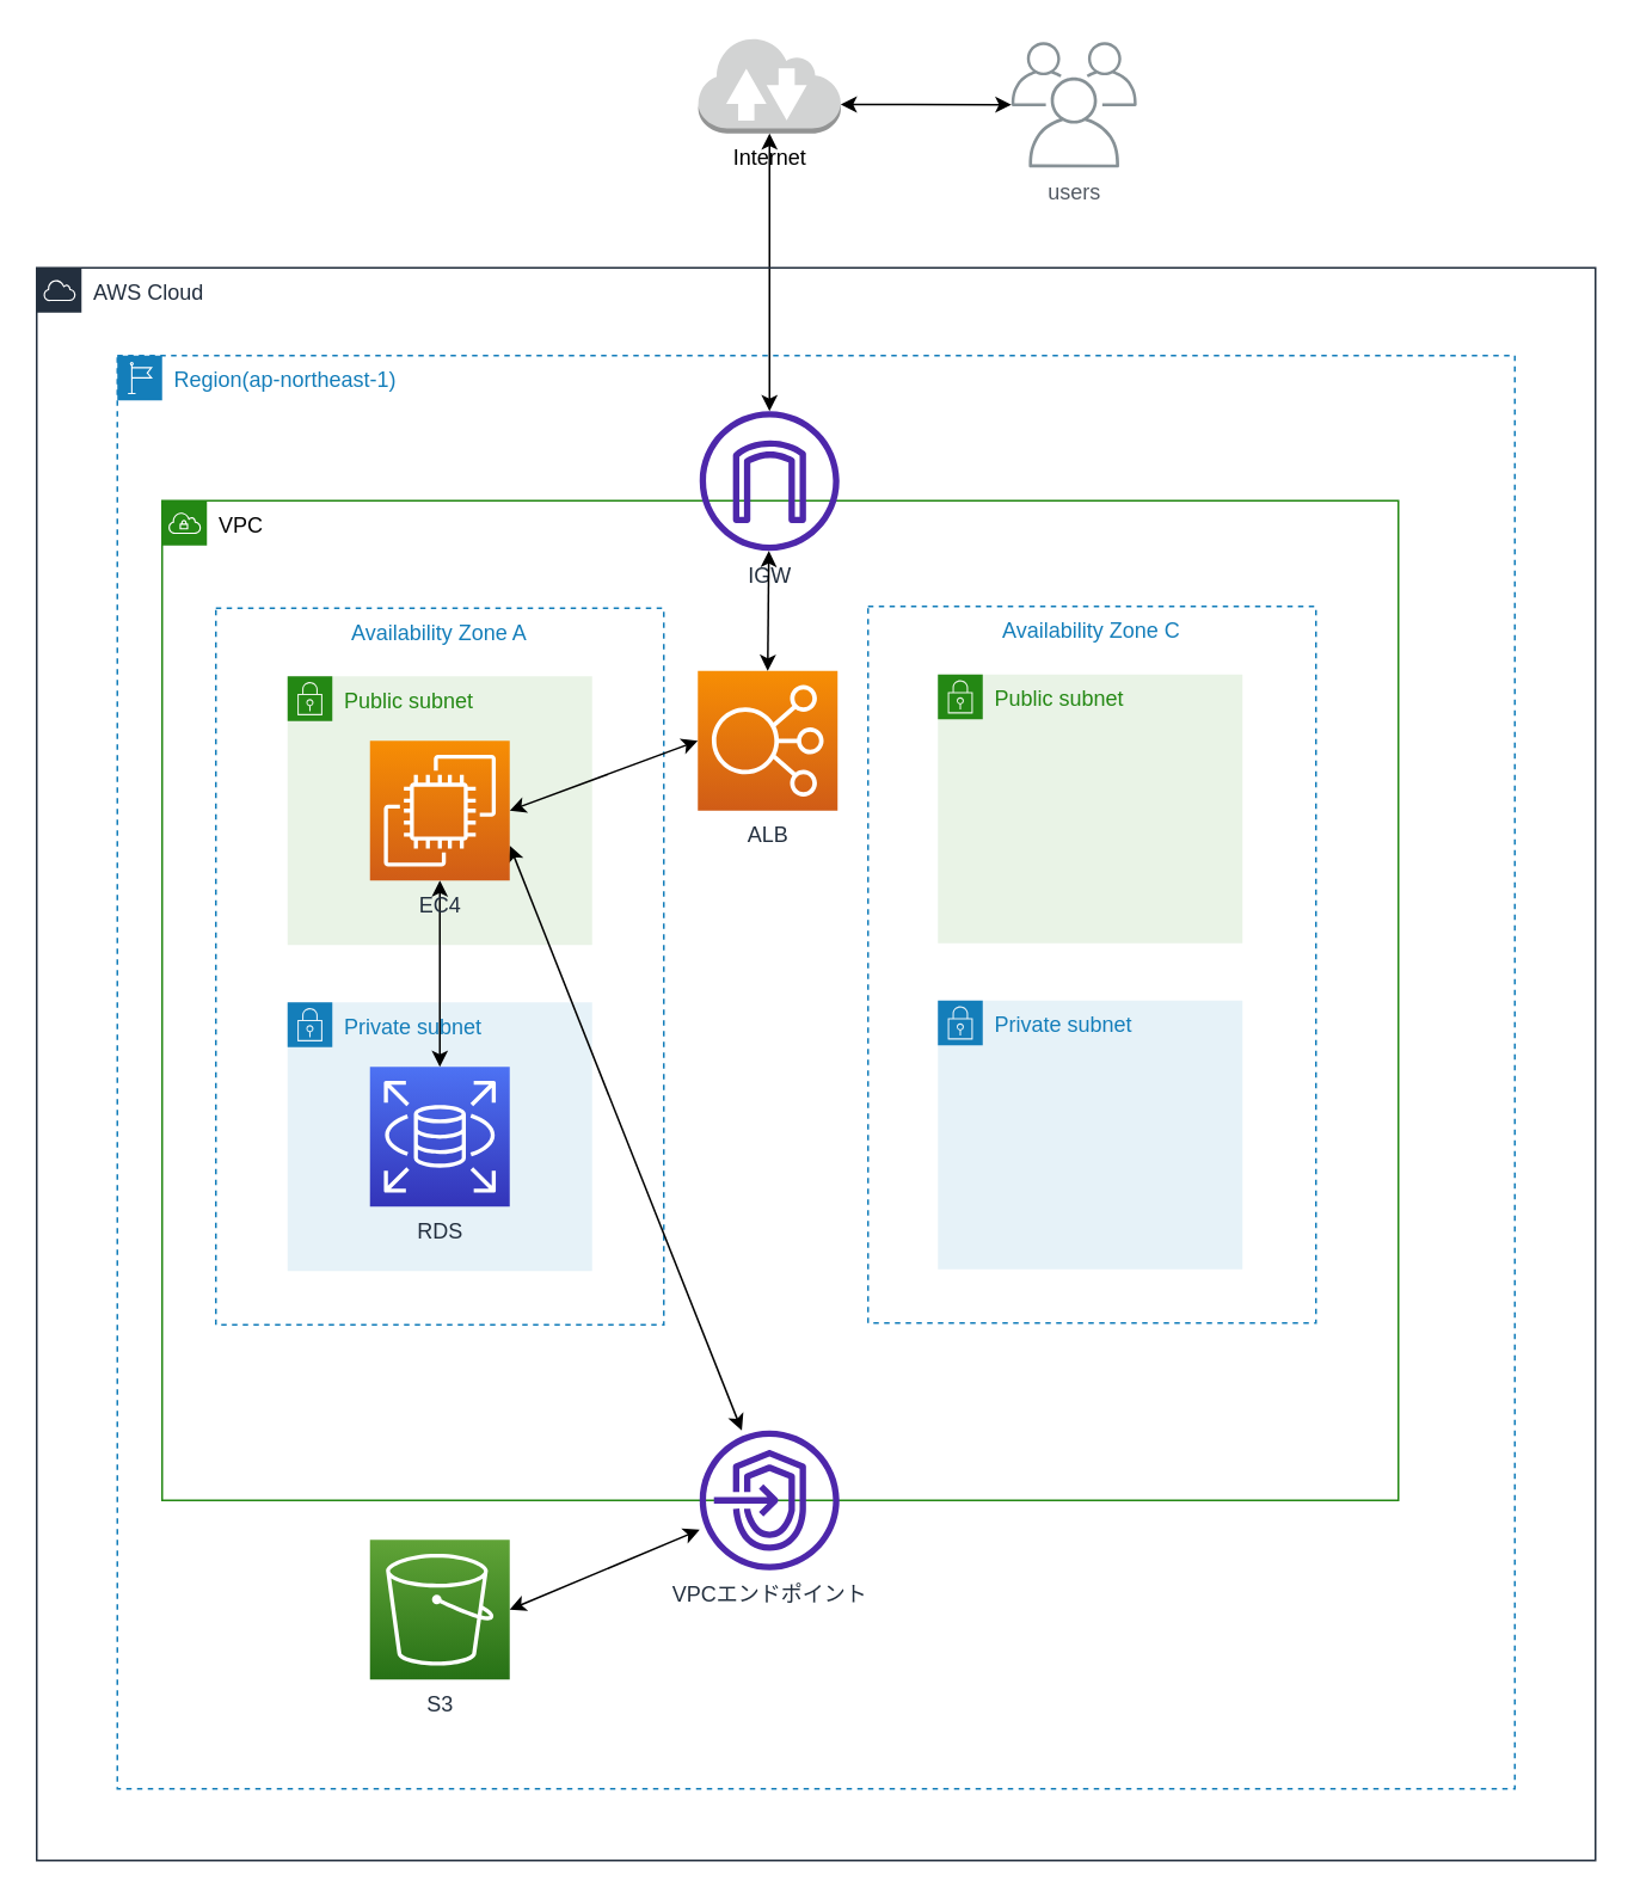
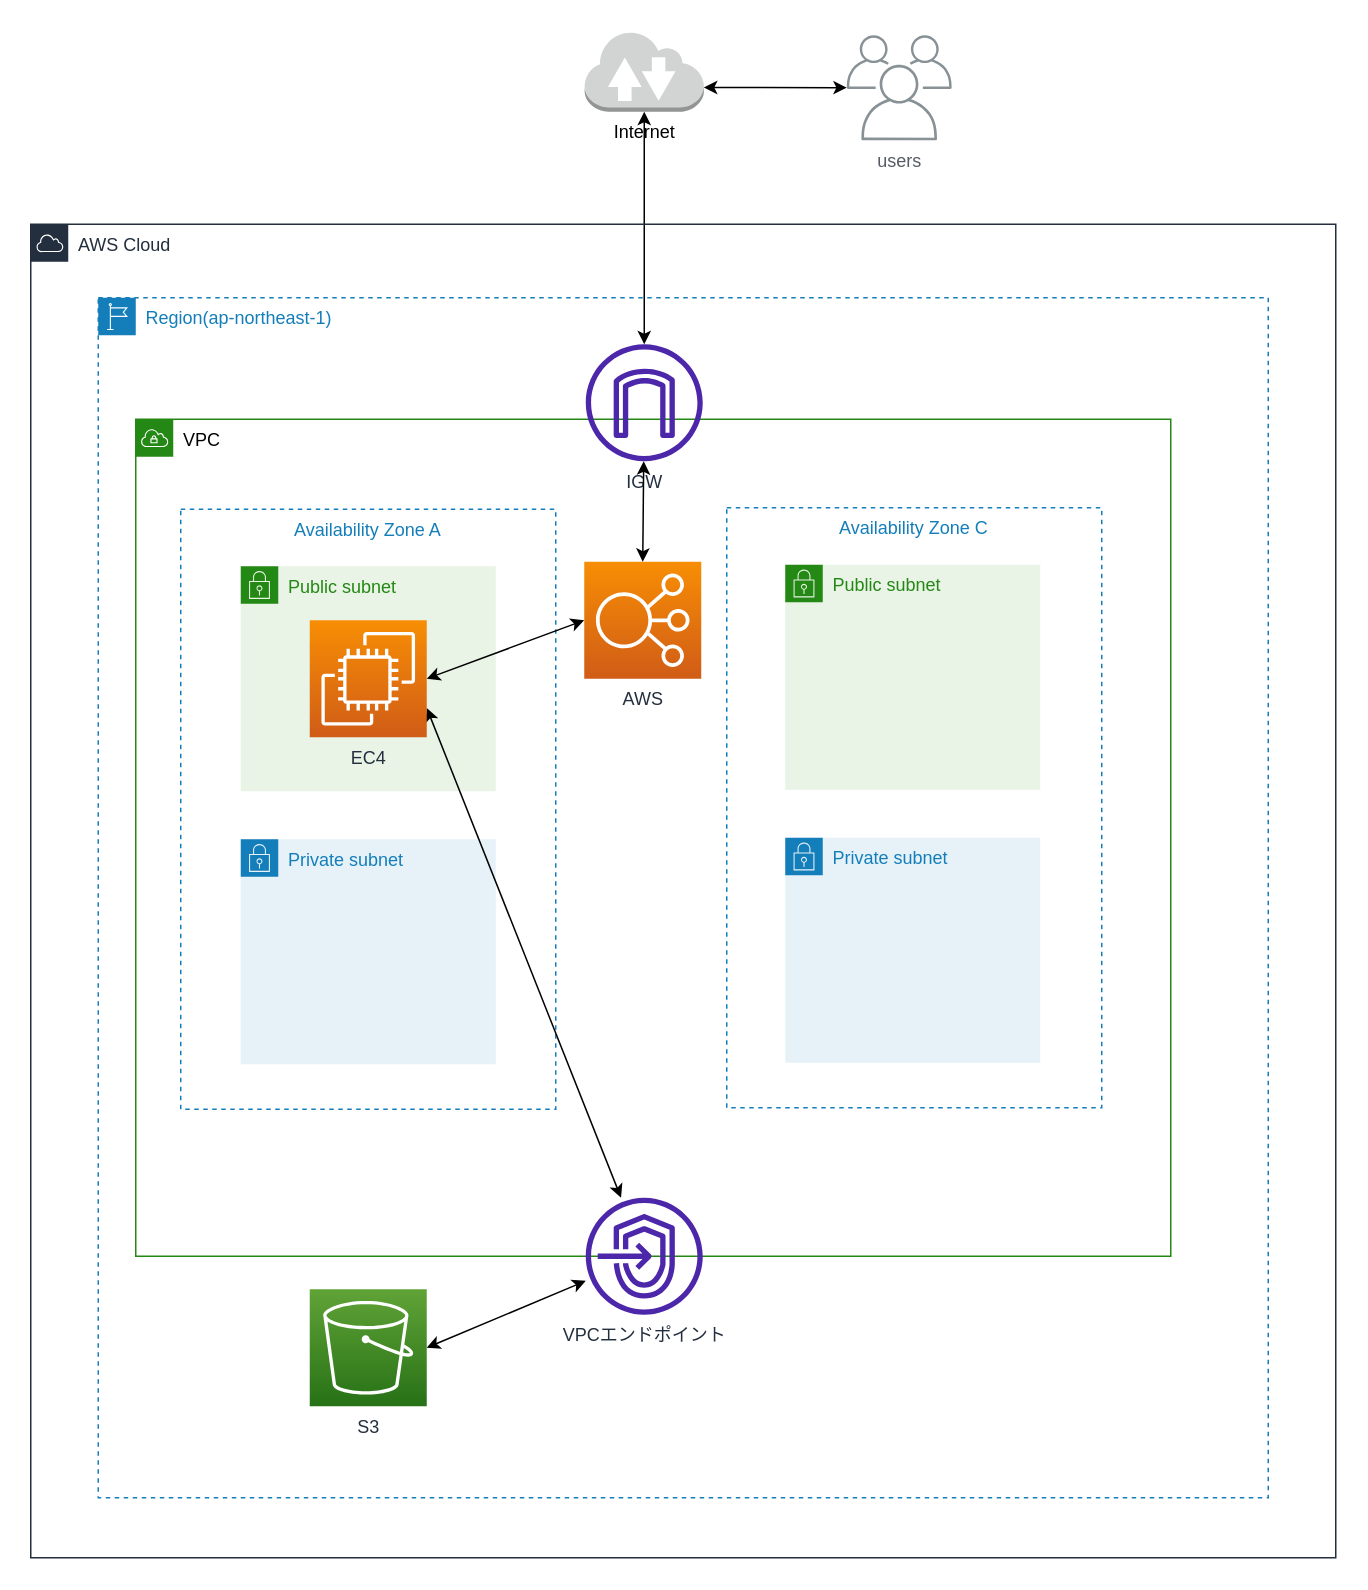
- <mxCell id="10" value="ALB" style="sketch=0;points=[[0,0,0],[0.25,0,0],[0.5,0,0],[0.75,0,0],[1,0,0],[0,1,0],[0.25,1,0],[0.5,1,0],[0.75,1,0],[1,1,0],[0,0.25,0],[0,0.5,0],[0,0.75,0],[1,0.25,0],[1,0.5,0],[1,0.75,0]];outlineConnect=0;fontColor=#232F3E;gradientColor=#F78E04;gradientDirection=north;fillColor=#D05C17;strokeColor=#ffffff;dashed=0;verticalLabelPosition=bottom;verticalAlign=top;align=center;html=1;fontSize=12;fontStyle=0;aspect=fixed;shape=mxgraph.aws4.resourceIcon;resIcon=mxgraph.aws4.elastic_load_balancing;" parent="9" vertex="1"><mxGeometry x="299" y="95" width="78" height="78" as="geometry" /></mxCell>
+ <mxCell id="10" value="AWS" style="sketch=0;points=[[0,0,0],[0.25,0,0],[0.5,0,0],[0.75,0,0],[1,0,0],[0,1,0],[0.25,1,0],[0.5,1,0],[0.75,1,0],[1,1,0],[0,0.25,0],[0,0.5,0],[0,0.75,0],[1,0.25,0],[1,0.5,0],[1,0.75,0]];outlineConnect=0;fontColor=#232F3E;gradientColor=#F78E04;gradientDirection=north;fillColor=#D05C17;strokeColor=#ffffff;dashed=0;verticalLabelPosition=bottom;verticalAlign=top;align=center;html=1;fontSize=12;fontStyle=0;aspect=fixed;shape=mxgraph.aws4.resourceIcon;resIcon=mxgraph.aws4.elastic_load_balancing;" parent="9" vertex="1"><mxGeometry x="299" y="95" width="78" height="78" as="geometry" /></mxCell>
- <mxCell id="20" value="" style="endArrow=classic;startArrow=classic;html=1;rounded=0;exitX=0.5;exitY=0;exitDx=0;exitDy=0;exitPerimeter=0;" parent="1" source="5" target="23" edge="1"><mxGeometry width="50" height="50" relative="1" as="geometry"><mxPoint x="208" y="594" as="sourcePoint" /><mxPoint x="258" y="544" as="targetPoint" /></mxGeometry></mxCell>
- <mxCell id="5" value="RDS" style="sketch=0;points=[[0,0,0],[0.25,0,0],[0.5,0,0],[0.75,0,0],[1,0,0],[0,1,0],[0.25,1,0],[0.5,1,0],[0.75,1,0],[1,1,0],[0,0.25,0],[0,0.5,0],[0,0.75,0],[1,0.25,0],[1,0.5,0],[1,0.75,0]];outlineConnect=0;fontColor=#232F3E;gradientColor=#4D72F3;gradientDirection=north;fillColor=#3334B9;strokeColor=#ffffff;dashed=0;verticalLabelPosition=bottom;verticalAlign=top;align=center;html=1;fontSize=12;fontStyle=0;aspect=fixed;shape=mxgraph.aws4.resourceIcon;resIcon=mxgraph.aws4.rds;" parent="4" vertex="1"><mxGeometry x="46" y="36" width="78" height="78" as="geometry" /></mxCell>
